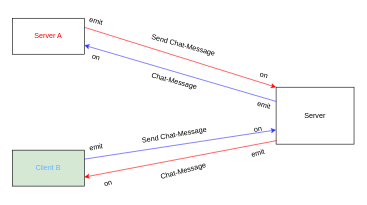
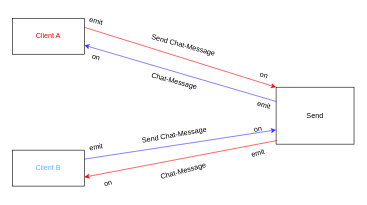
- <mxCell id="3" value="&lt;font color=&quot;#ff0000&quot;&gt;Server A&lt;/font&gt;" style="rounded=0;whiteSpace=wrap;html=1;" parent="1" vertex="1"><mxGeometry x="20" y="30" width="120" height="60" as="geometry" /></mxCell>
+ <mxCell id="3" value="&lt;font color=&quot;#ff0000&quot;&gt;Client A&lt;/font&gt;" style="rounded=0;whiteSpace=wrap;html=1;" parent="1" vertex="1"><mxGeometry x="20" y="30" width="120" height="60" as="geometry" /></mxCell>
- <mxCell id="5" value="Server" style="rounded=0;whiteSpace=wrap;html=1;" parent="1" vertex="1"><mxGeometry x="460" y="145" width="130" height="95" as="geometry" /></mxCell>
+ <mxCell id="5" value="Send" style="rounded=0;whiteSpace=wrap;html=1;" parent="1" vertex="1"><mxGeometry x="460" y="145" width="130" height="95" as="geometry" /></mxCell>
- <mxCell id="13" value="&lt;font color=&quot;#66b2ff&quot;&gt;Client B&lt;/font&gt;" style="rounded=0;whiteSpace=wrap;html=1;fillColor=#d5e8d4;" parent="1" vertex="1"><mxGeometry x="20" y="250" width="120" height="60" as="geometry" /></mxCell>
+ <mxCell id="13" value="&lt;font color=&quot;#66b2ff&quot;&gt;Client B&lt;/font&gt;" style="rounded=0;whiteSpace=wrap;html=1;" parent="1" vertex="1"><mxGeometry x="20" y="250" width="120" height="60" as="geometry" /></mxCell>
